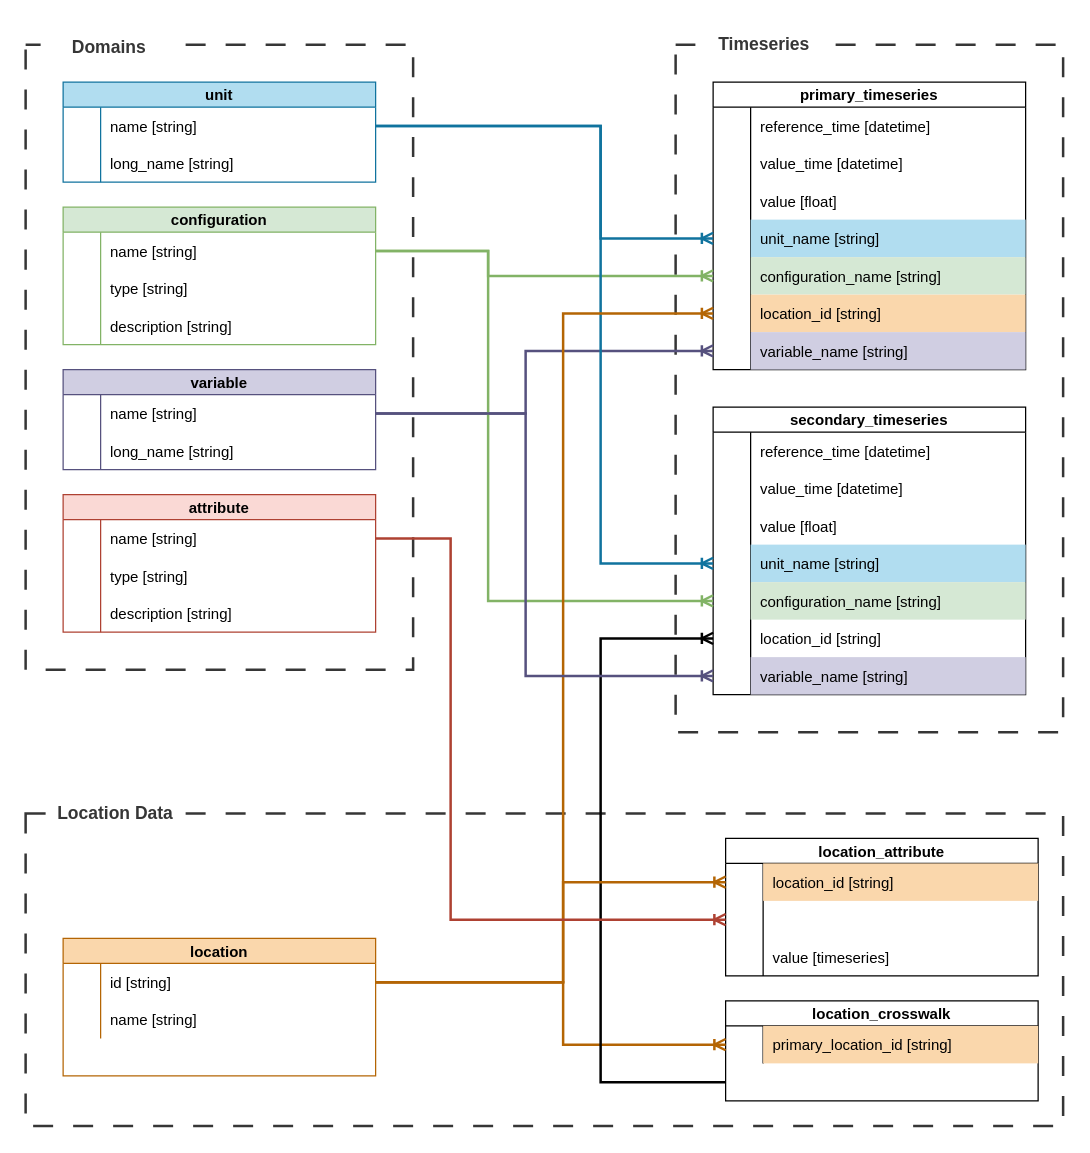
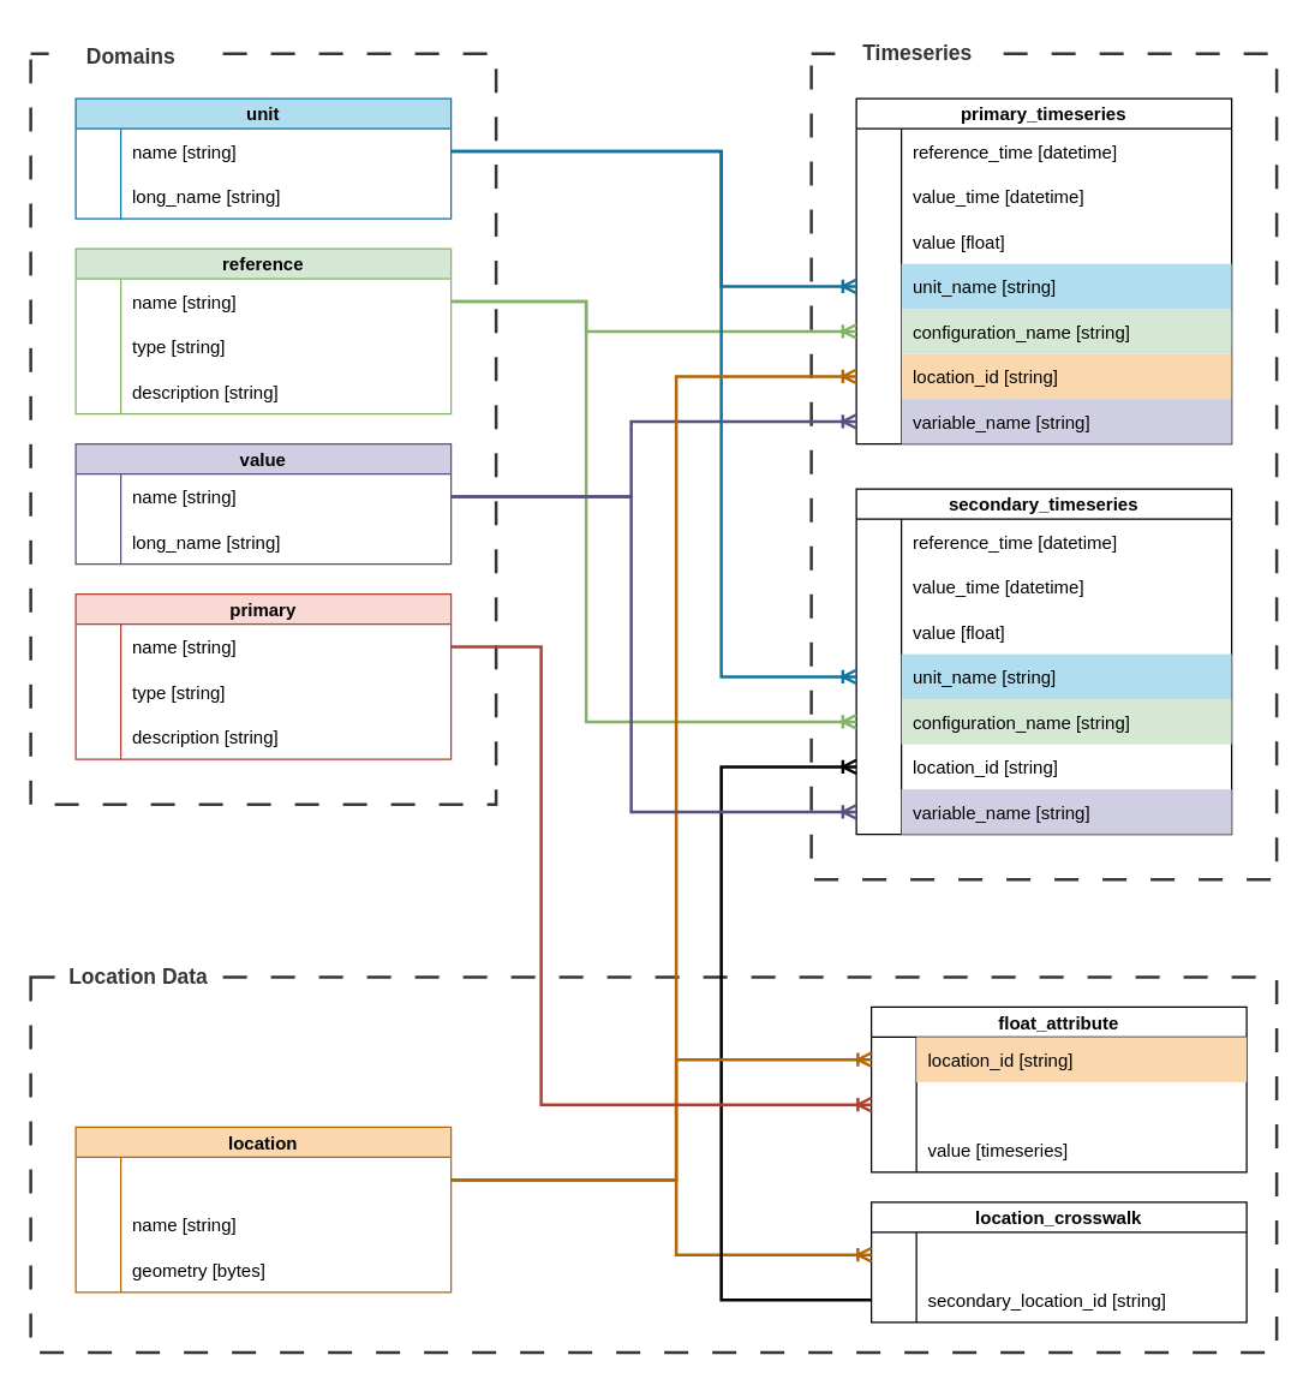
- <mxCell id="41" value="configuration" style="shape=table;startSize=20;container=1;collapsible=1;childLayout=tableLayout;fixedRows=1;rowLines=0;fontStyle=1;align=center;resizeLast=1;labelBackgroundColor=none;fillColor=#d5e8d4;strokeColor=#82b366;" vertex="1" parent="1"><mxGeometry x="50" y="165" width="250" height="110" as="geometry" /></mxCell>
+ <mxCell id="41" value="reference" style="shape=table;startSize=20;container=1;collapsible=1;childLayout=tableLayout;fixedRows=1;rowLines=0;fontStyle=1;align=center;resizeLast=1;labelBackgroundColor=none;fillColor=#d5e8d4;strokeColor=#82b366;" vertex="1" parent="1"><mxGeometry x="50" y="165" width="250" height="110" as="geometry" /></mxCell>
- <mxCell id="34" value="variable" style="shape=table;startSize=20;container=1;collapsible=1;childLayout=tableLayout;fixedRows=1;rowLines=0;fontStyle=1;align=center;resizeLast=1;labelBackgroundColor=none;fillColor=#d0cee2;strokeColor=#56517e;" vertex="1" parent="1"><mxGeometry x="50" y="295" width="250" height="80" as="geometry" /></mxCell>
+ <mxCell id="34" value="value" style="shape=table;startSize=20;container=1;collapsible=1;childLayout=tableLayout;fixedRows=1;rowLines=0;fontStyle=1;align=center;resizeLast=1;labelBackgroundColor=none;fillColor=#d0cee2;strokeColor=#56517e;" vertex="1" parent="1"><mxGeometry x="50" y="295" width="250" height="80" as="geometry" /></mxCell>
- <mxCell id="51" value="attribute" style="shape=table;startSize=20;container=1;collapsible=1;childLayout=tableLayout;fixedRows=1;rowLines=0;fontStyle=1;align=center;resizeLast=1;labelBackgroundColor=none;fillColor=#fad9d5;strokeColor=#ae4132;" vertex="1" parent="1"><mxGeometry x="50" y="395" width="250" height="110" as="geometry" /></mxCell>
+ <mxCell id="51" value="primary" style="shape=table;startSize=20;container=1;collapsible=1;childLayout=tableLayout;fixedRows=1;rowLines=0;fontStyle=1;align=center;resizeLast=1;labelBackgroundColor=none;fillColor=#fad9d5;strokeColor=#ae4132;" vertex="1" parent="1"><mxGeometry x="50" y="395" width="250" height="110" as="geometry" /></mxCell>
- <mxCell id="93" value="location_attribute" style="shape=table;startSize=20;container=1;collapsible=1;childLayout=tableLayout;fixedRows=1;rowLines=0;fontStyle=1;align=center;resizeLast=1;labelBackgroundColor=none;" vertex="1" parent="1"><mxGeometry x="580" y="670" width="250" height="110" as="geometry" /></mxCell>
+ <mxCell id="93" value="float_attribute" style="shape=table;startSize=20;container=1;collapsible=1;childLayout=tableLayout;fixedRows=1;rowLines=0;fontStyle=1;align=center;resizeLast=1;labelBackgroundColor=none;" vertex="1" parent="1"><mxGeometry x="580" y="670" width="250" height="110" as="geometry" /></mxCell>
- <mxCell id="86" value="id [string]" style="shape=partialRectangle;overflow=hidden;connectable=0;fillColor=none;top=0;left=0;bottom=0;right=0;align=left;spacingLeft=6;labelBackgroundColor=none;" vertex="1" parent="84"><mxGeometry x="30" width="220" height="30" as="geometry"><mxRectangle width="220" height="30" as="alternateBounds" /></mxGeometry></mxCell>
- <mxCell id="105" value="primary_location_id [string]" style="shape=partialRectangle;overflow=hidden;connectable=0;fillColor=#fad7ac;top=0;left=0;bottom=0;right=0;align=left;spacingLeft=6;labelBackgroundColor=none;strokeColor=#b46504;" vertex="1" parent="103"><mxGeometry x="30" width="220" height="30" as="geometry"><mxRectangle width="220" height="30" as="alternateBounds" /></mxGeometry></mxCell>
+ <mxCell id="92" value="geometry [bytes]" style="shape=partialRectangle;overflow=hidden;connectable=0;fillColor=none;top=0;left=0;bottom=0;right=0;align=left;spacingLeft=6;labelBackgroundColor=none;" vertex="1" parent="90"><mxGeometry x="30" width="220" height="30" as="geometry"><mxRectangle width="220" height="30" as="alternateBounds" /></mxGeometry></mxCell>
+ <mxCell id="108" value="secondary_location_id [string]" style="shape=partialRectangle;overflow=hidden;connectable=0;fillColor=none;top=0;left=0;bottom=0;right=0;align=left;spacingLeft=6;labelBackgroundColor=none;" vertex="1" parent="106"><mxGeometry x="30" width="220" height="30" as="geometry"><mxRectangle width="220" height="30" as="alternateBounds" /></mxGeometry></mxCell>
